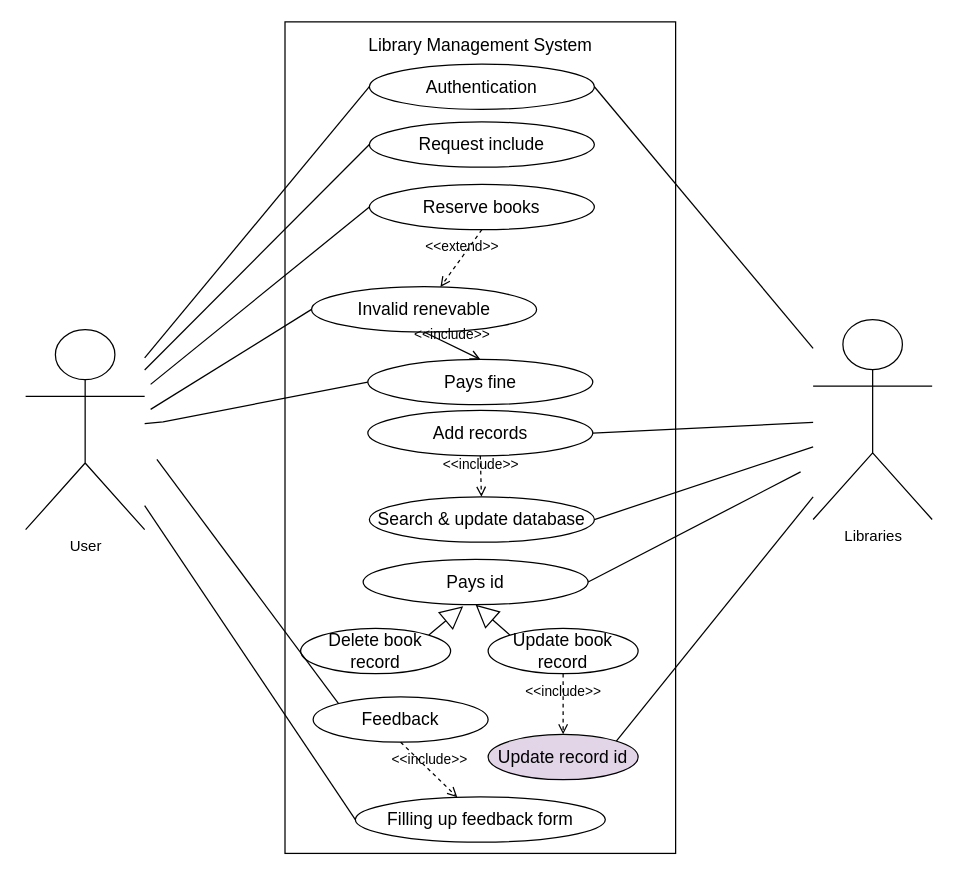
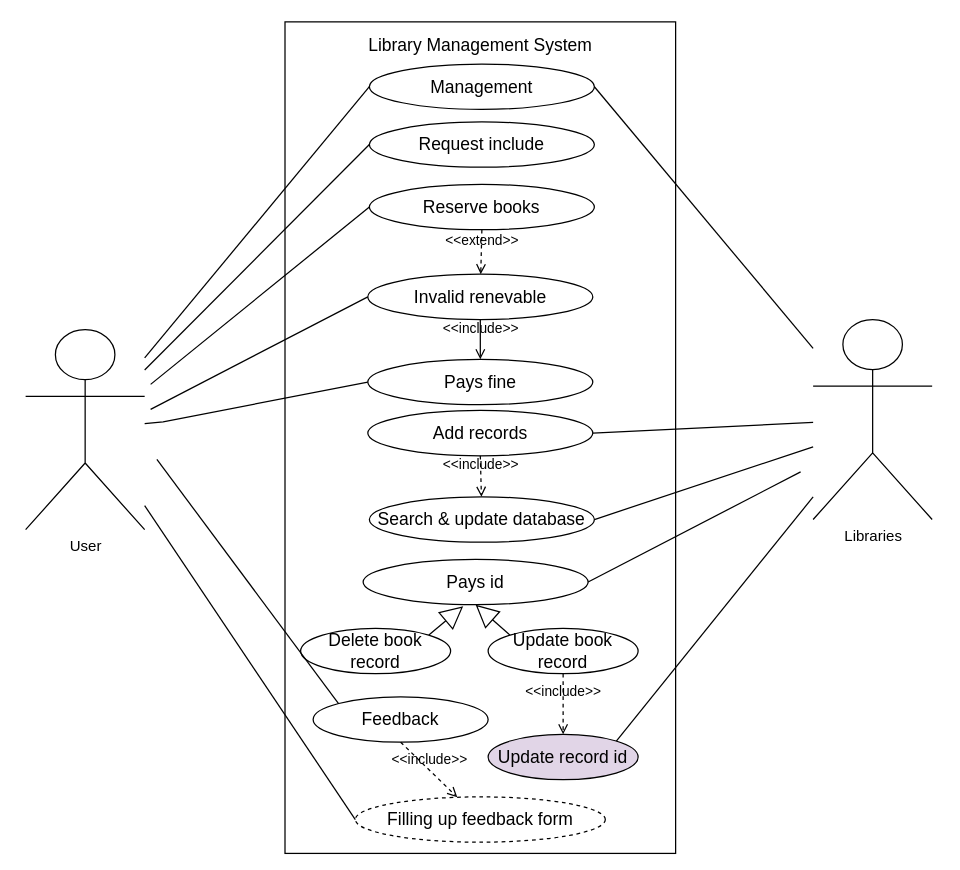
- <mxCell id="3" value="&lt;font style=&quot;font-size: 14px;&quot;&gt;Authentication&lt;/font&gt;" style="ellipse;whiteSpace=wrap;html=1;" vertex="1" parent="1"><mxGeometry x="295" y="50.75" width="180" height="36.25" as="geometry" /></mxCell>
+ <mxCell id="3" value="&lt;font style=&quot;font-size: 14px;&quot;&gt;Management&lt;/font&gt;" style="ellipse;whiteSpace=wrap;html=1;" vertex="1" parent="1"><mxGeometry x="295" y="50.75" width="180" height="36.25" as="geometry" /></mxCell>
- <mxCell id="6" value="&lt;font style=&quot;font-size: 14px;&quot;&gt;Invalid renevable&lt;/font&gt;" style="ellipse;whiteSpace=wrap;html=1;" vertex="1" parent="1"><mxGeometry x="248.75" y="228.88" width="180" height="36.25" as="geometry" /></mxCell>
+ <mxCell id="6" value="&lt;font style=&quot;font-size: 14px;&quot;&gt;Invalid renevable&lt;/font&gt;" style="ellipse;whiteSpace=wrap;html=1;" vertex="1" parent="1"><mxGeometry x="293.75" y="218.88" width="180" height="36.25" as="geometry" /></mxCell>
- <mxCell id="16" value="&lt;font style=&quot;font-size: 14px;&quot;&gt;Filling up feedback form&lt;/font&gt;" style="ellipse;whiteSpace=wrap;html=1;" vertex="1" parent="1"><mxGeometry x="283.75" y="637" width="200" height="36.25" as="geometry" /></mxCell>
+ <mxCell id="16" value="&lt;font style=&quot;font-size: 14px;&quot;&gt;Filling up feedback form&lt;/font&gt;" style="ellipse;whiteSpace=wrap;html=1;dashed=1;" vertex="1" parent="1"><mxGeometry x="283.75" y="637" width="200" height="36.25" as="geometry" /></mxCell>
